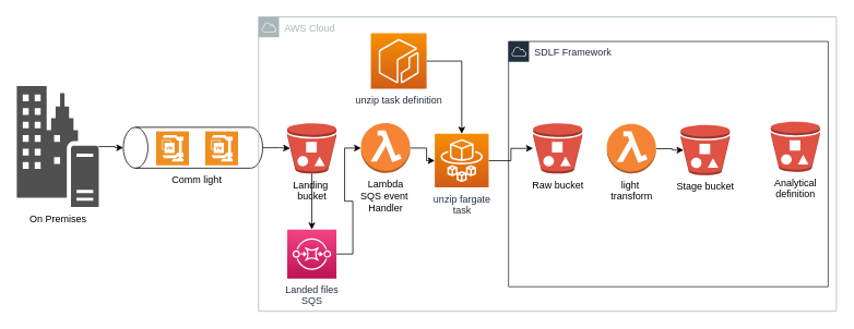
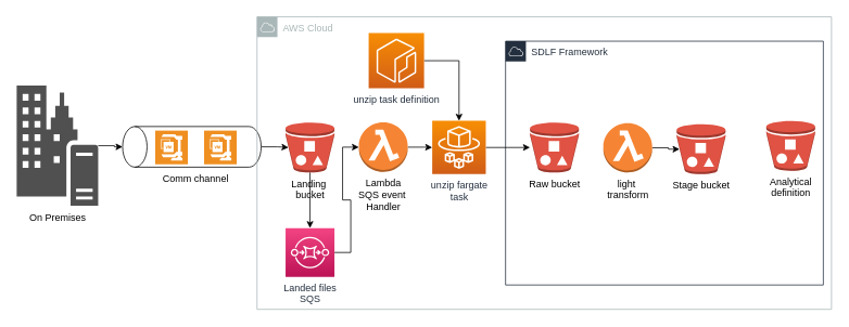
- <mxCell id="15" value="unzip fargate&lt;br&gt;task" style="outlineConnect=0;fontColor=#232F3E;gradientColor=#F78E04;gradientDirection=north;fillColor=#D05C17;strokeColor=#ffffff;dashed=0;verticalLabelPosition=bottom;verticalAlign=top;align=center;html=1;fontSize=12;fontStyle=0;aspect=fixed;shape=mxgraph.aws4.resourceIcon;resIcon=mxgraph.aws4.fargate;" vertex="1" parent="1"><mxGeometry x="530" y="162.88" width="65.75" height="65.75" as="geometry" /></mxCell>
+ <mxCell id="15" value="unzip fargate&lt;br&gt;task" style="outlineConnect=0;fontColor=#232F3E;gradientColor=#F78E04;gradientDirection=north;fillColor=#D05C17;strokeColor=#ffffff;dashed=0;verticalLabelPosition=bottom;verticalAlign=top;align=center;html=1;fontSize=12;fontStyle=0;aspect=fixed;shape=mxgraph.aws4.resourceIcon;resIcon=mxgraph.aws4.fargate;" vertex="1" parent="1"><mxGeometry x="530" y="147.88" width="65.75" height="65.75" as="geometry" /></mxCell>
- <mxCell id="19" value="Comm light" style="text;html=1;strokeColor=none;fillColor=none;align=center;verticalAlign=middle;whiteSpace=wrap;rounded=0;" vertex="1" parent="1"><mxGeometry x="190" y="209.38" width="100" height="20" as="geometry" /></mxCell>
+ <mxCell id="19" value="Comm channel" style="text;html=1;strokeColor=none;fillColor=none;align=center;verticalAlign=middle;whiteSpace=wrap;rounded=0;" vertex="1" parent="1"><mxGeometry x="190" y="209.38" width="100" height="20" as="geometry" /></mxCell>
